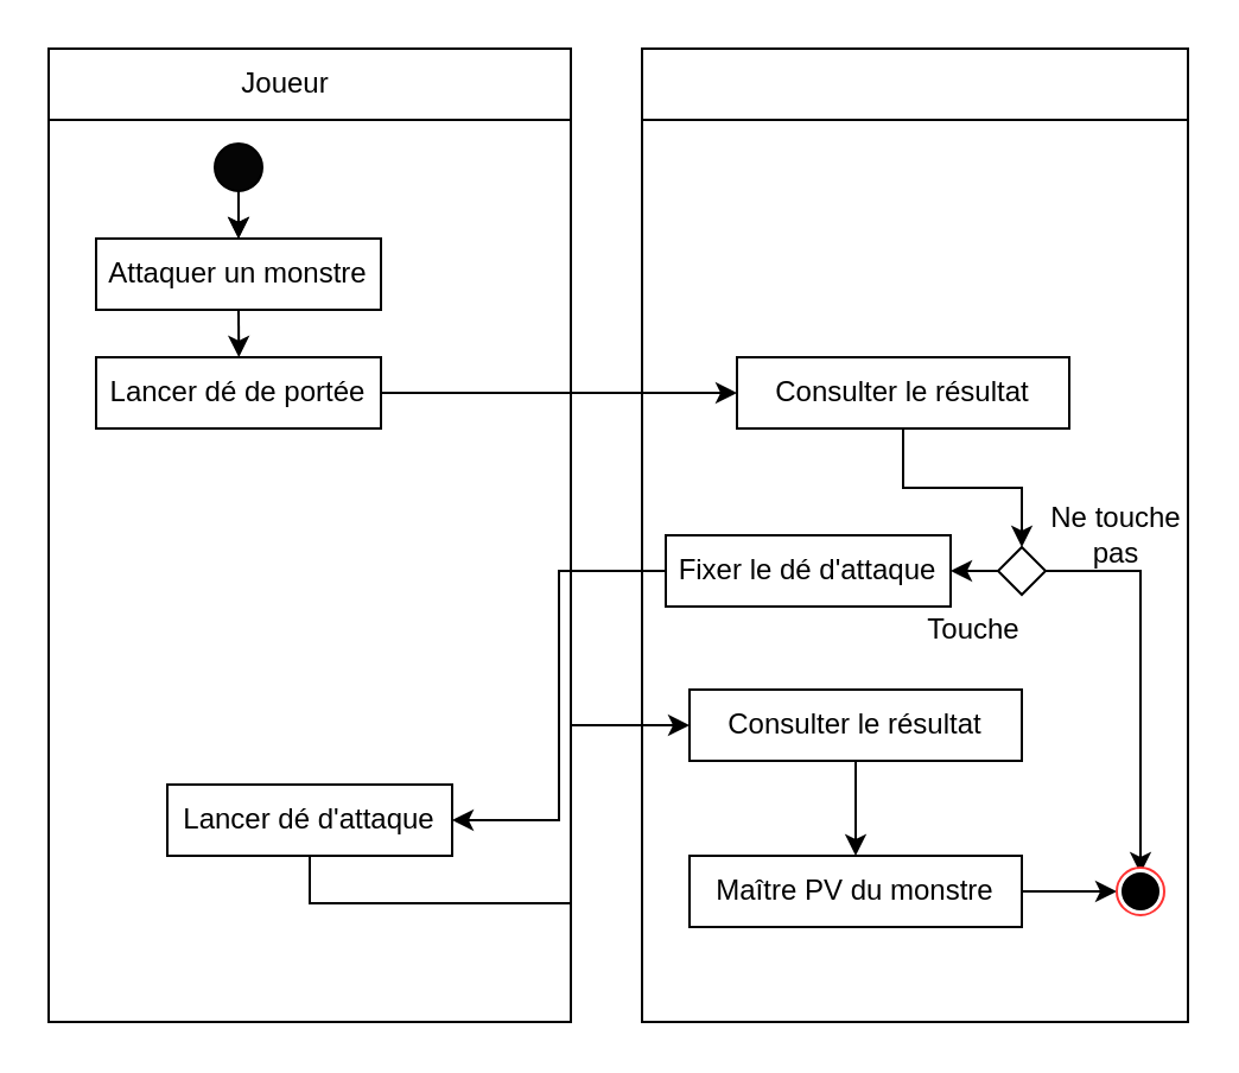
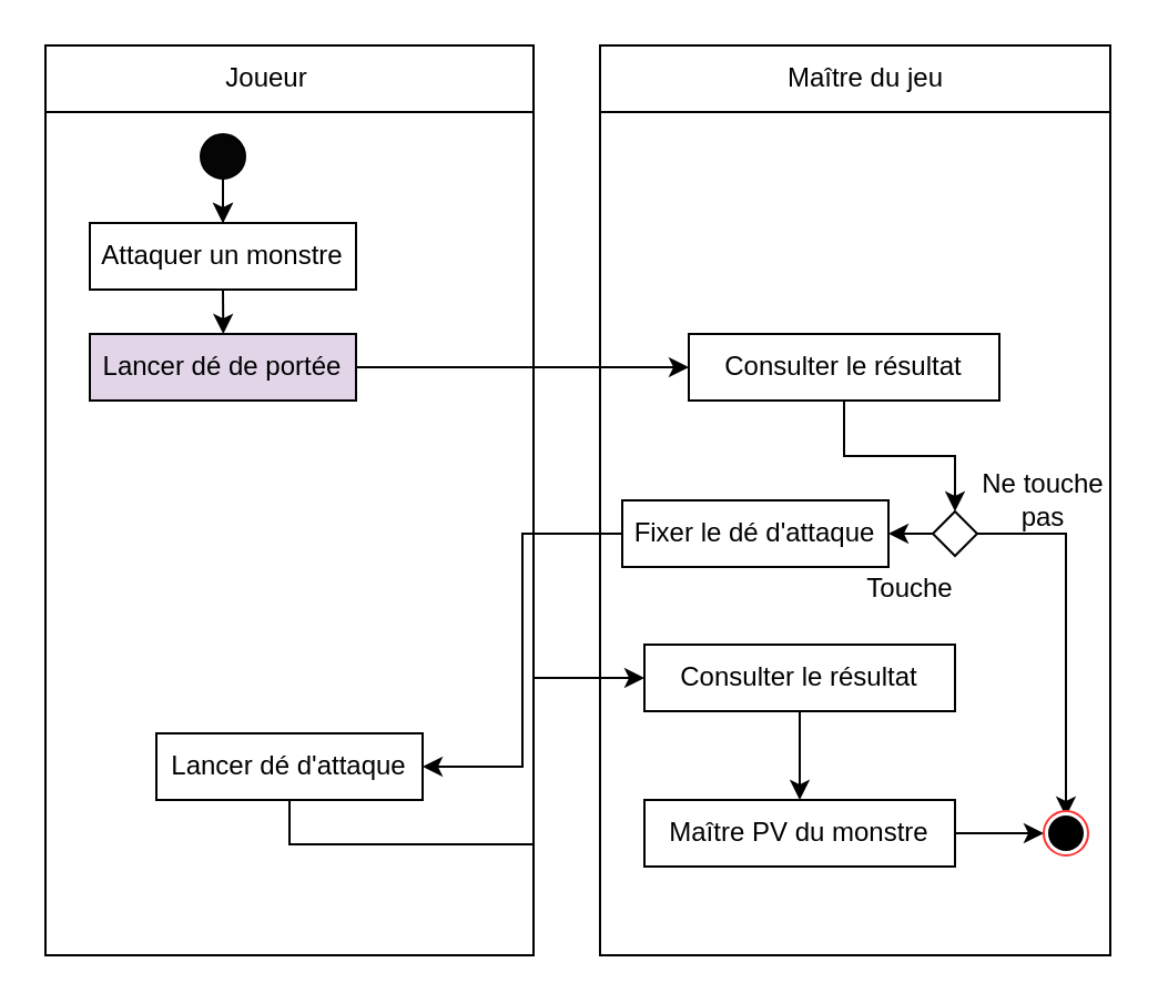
+ <mxCell id="14" value="Maître du jeu" style="text;html=1;strokeColor=none;fillColor=none;align=center;verticalAlign=middle;whiteSpace=wrap;rounded=0;" parent="10" vertex="1"><mxGeometry x="80" width="80" height="30" as="geometry" /></mxCell>
- <mxCell id="7" value="Lancer dé de portée" style="rounded=0;whiteSpace=wrap;html=1;fontFamily=Helvetica;fontSize=12;fontColor=#000000;align=center;" parent="2" vertex="1"><mxGeometry x="20" y="130" width="120" height="30" as="geometry" /></mxCell>
+ <mxCell id="7" value="Lancer dé de portée" style="rounded=0;whiteSpace=wrap;html=1;fontFamily=Helvetica;fontSize=12;fontColor=#000000;align=center;fillColor=#e1d5e7;" parent="2" vertex="1"><mxGeometry x="20" y="130" width="120" height="30" as="geometry" /></mxCell>
